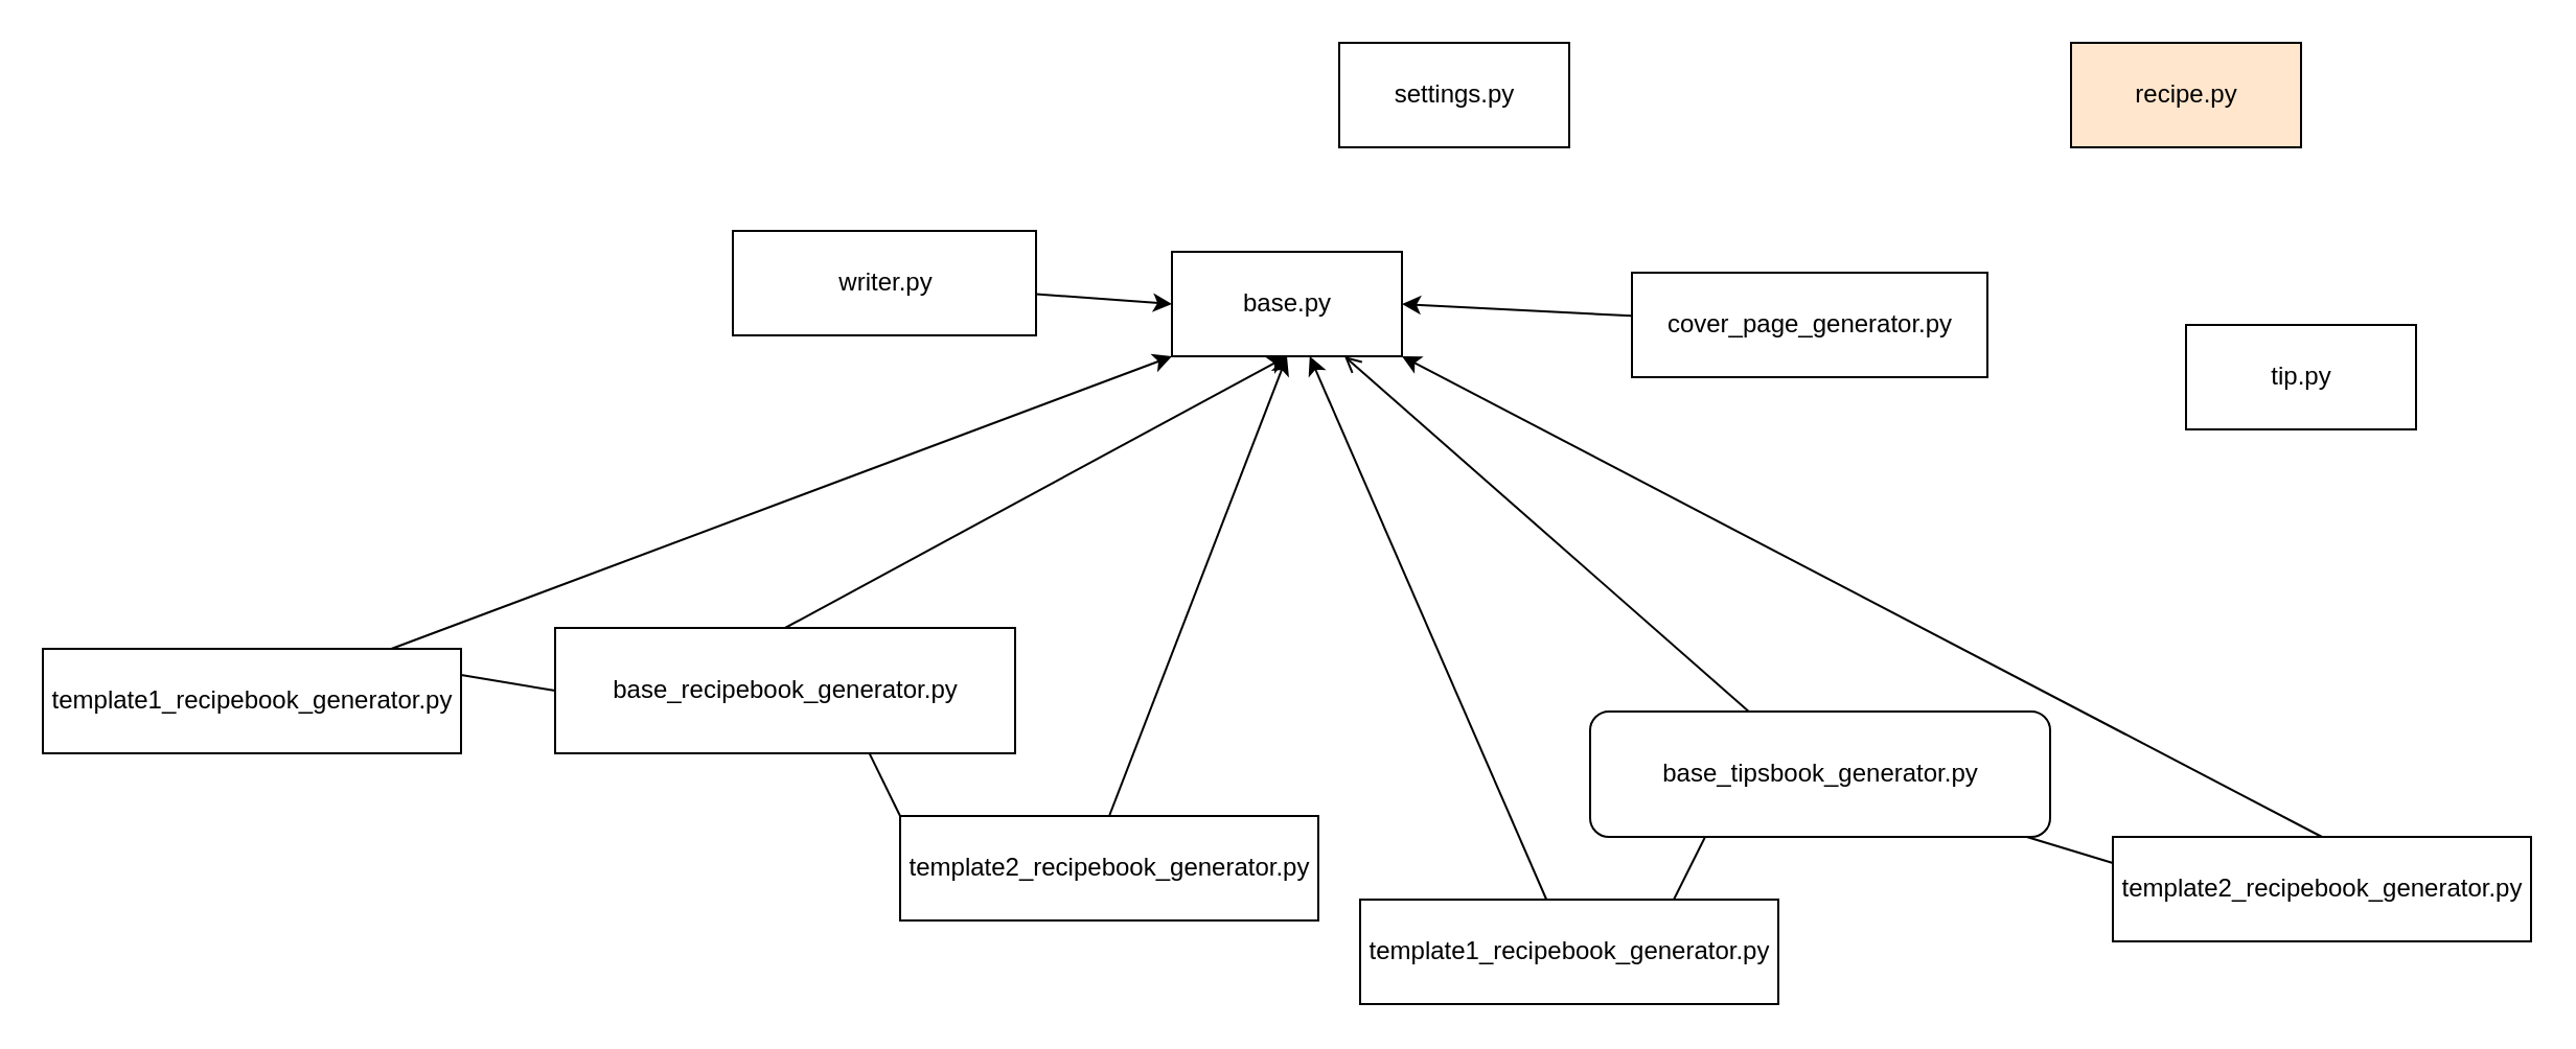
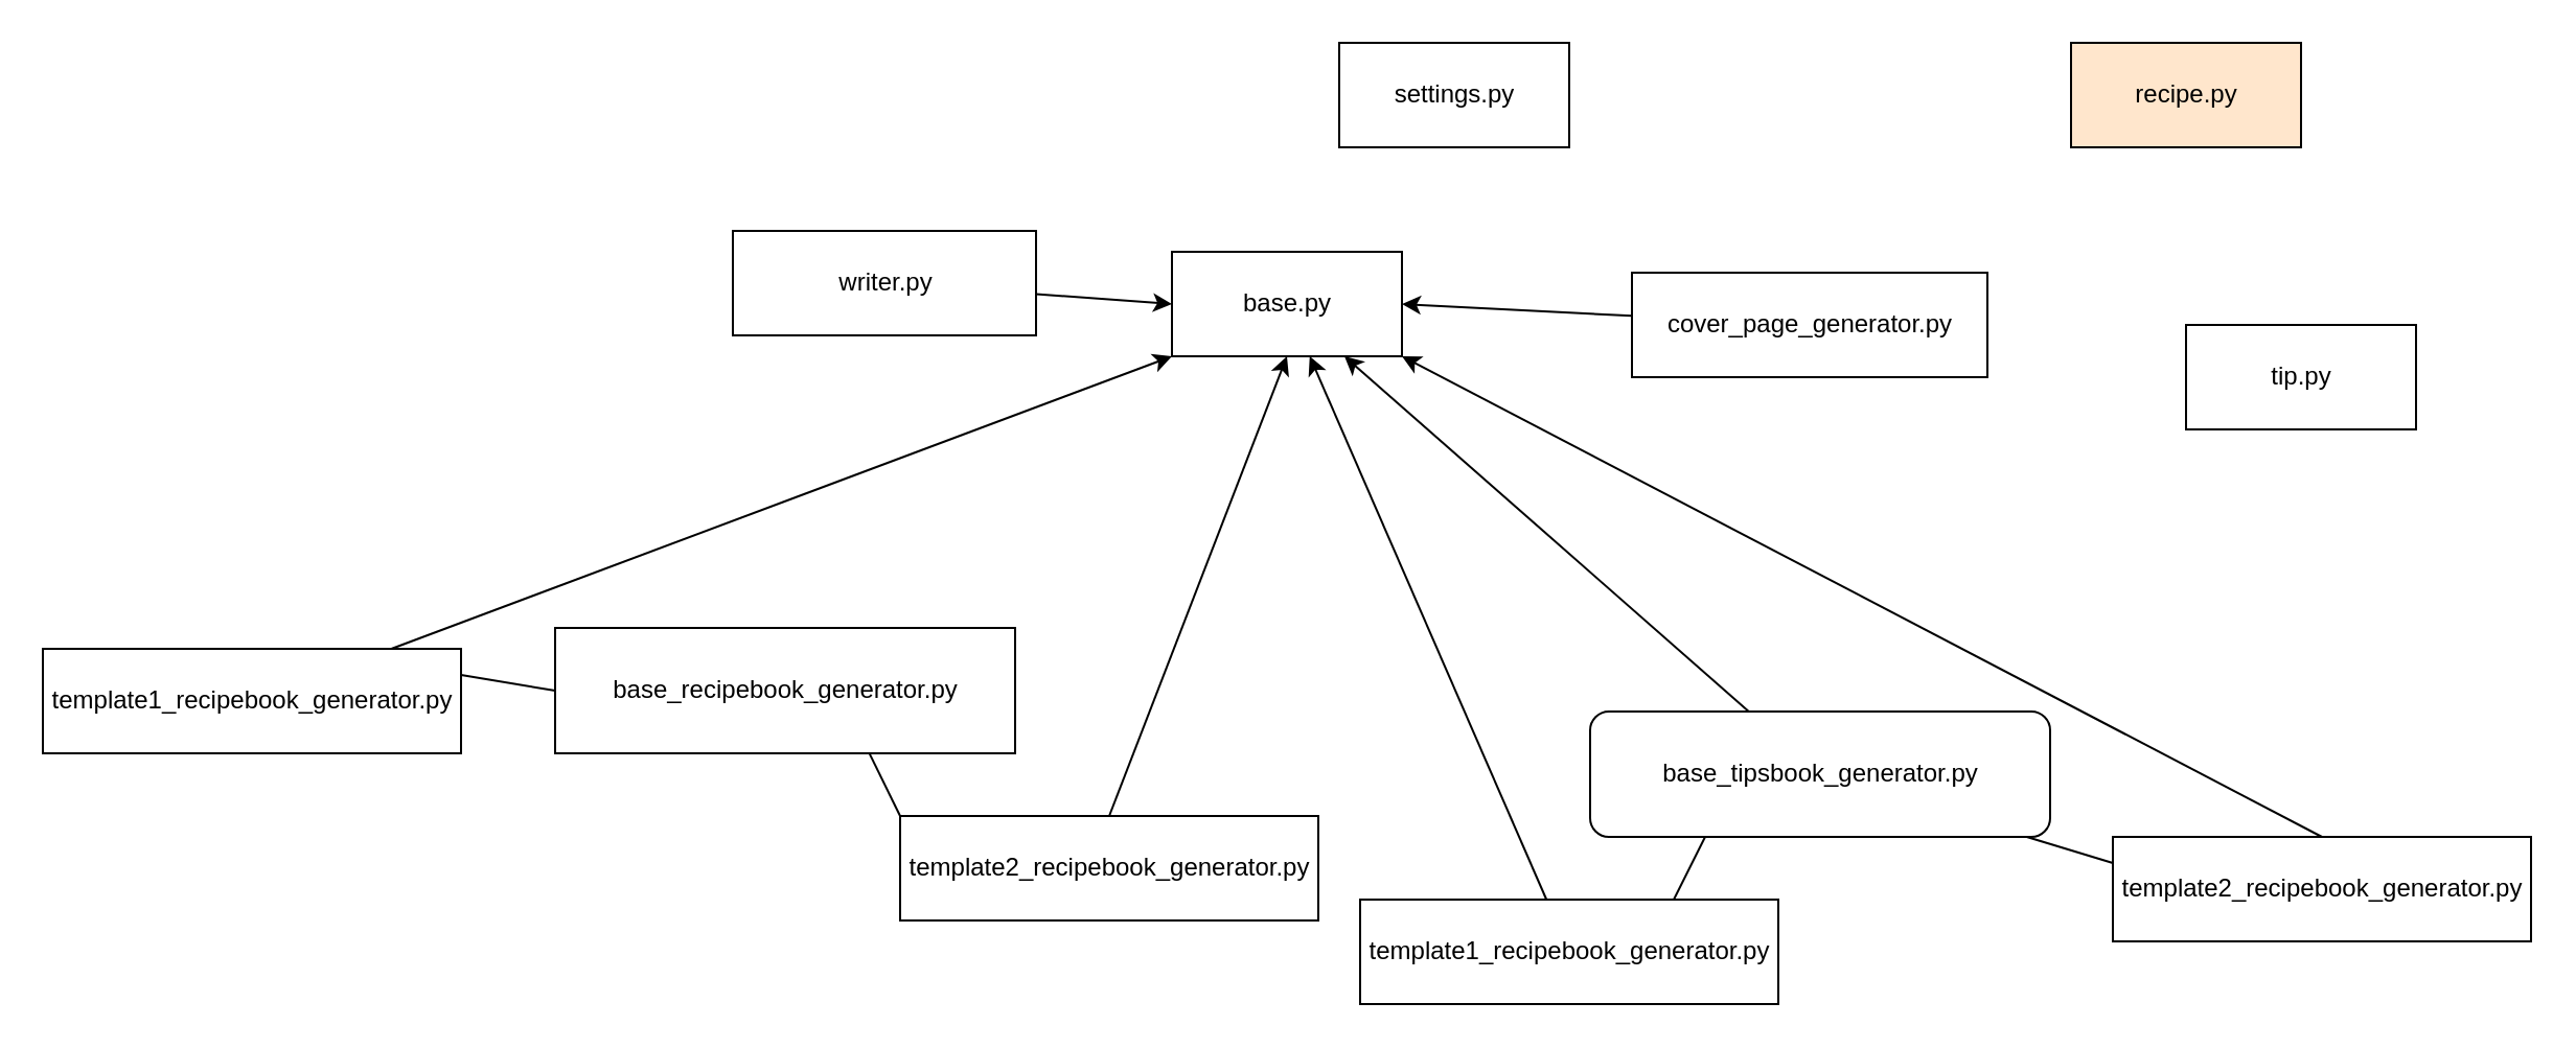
- <mxCell id="14" style="edgeStyle=none;html=1;entryX=0.75;entryY=1;entryDx=0;entryDy=0;endArrow=open;" edge="1" parent="1" source="15" target="2"><mxGeometry relative="1" as="geometry" /></mxCell>
+ <mxCell id="14" style="edgeStyle=none;html=1;entryX=0.75;entryY=1;entryDx=0;entryDy=0;" edge="1" parent="1" source="15" target="2"><mxGeometry relative="1" as="geometry" /></mxCell>
- <mxCell id="4" style="edgeStyle=none;html=1;exitX=0.5;exitY=0;exitDx=0;exitDy=0;entryX=0.5;entryY=1;entryDx=0;entryDy=0;" parent="1" source="5" target="2" edge="1"><mxGeometry relative="1" as="geometry" /></mxCell>
